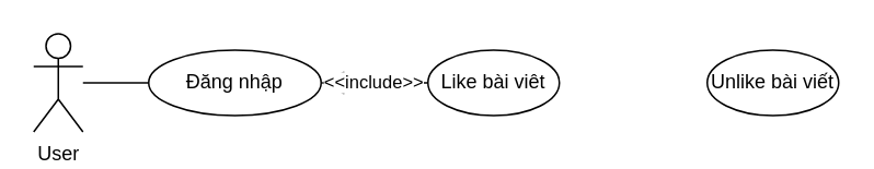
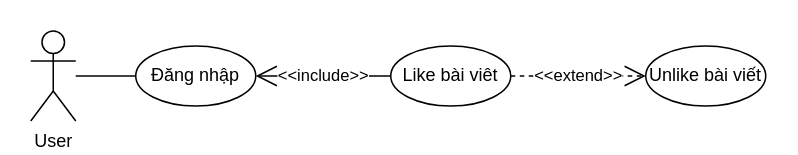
- <mxCell id="3" value="Đăng nhập" style="ellipse;whiteSpace=wrap;html=1;" vertex="1" parent="1"><mxGeometry x="90" y="30" width="105" height="40" as="geometry" /></mxCell>
+ <mxCell id="3" value="Đăng nhập" style="ellipse;whiteSpace=wrap;html=1;" vertex="1" parent="1"><mxGeometry x="90" y="30" width="80" height="40" as="geometry" /></mxCell>
+ <mxCell id="8" value="&amp;lt;&amp;lt;extend&amp;gt;&amp;gt;" style="endArrow=open;endSize=12;dashed=1;html=1;rounded=0;strokeColor=default;align=center;verticalAlign=middle;fontFamily=Helvetica;fontSize=11;fontColor=default;labelBackgroundColor=default;edgeStyle=none;" edge="1" parent="1" source="6" target="7"><mxGeometry width="160" relative="1" as="geometry"><mxPoint x="270" y="60" as="sourcePoint" /><mxPoint x="180" y="60" as="targetPoint" /><mxPoint as="offset" /></mxGeometry></mxCell>
